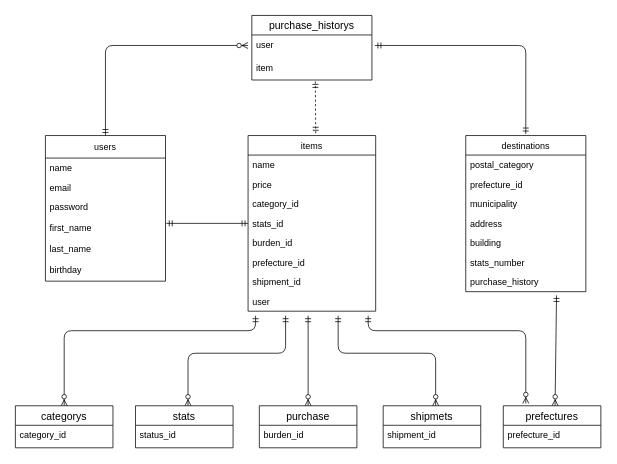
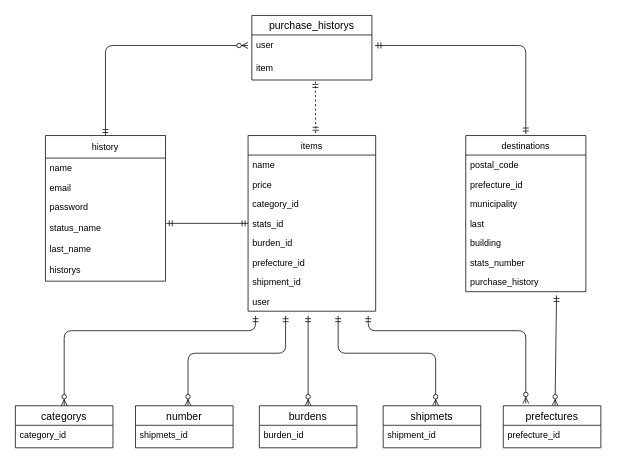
- <mxCell id="2" value="users" style="swimlane;fontStyle=0;childLayout=stackLayout;horizontal=1;startSize=30;fillColor=none;horizontalStack=0;resizeParent=1;resizeParentMax=0;resizeLast=0;collapsible=1;marginBottom=0;" parent="1" vertex="1"><mxGeometry x="60" y="180" width="160" height="194" as="geometry" /></mxCell>
+ <mxCell id="2" value="history" style="swimlane;fontStyle=0;childLayout=stackLayout;horizontal=1;startSize=30;fillColor=none;horizontalStack=0;resizeParent=1;resizeParentMax=0;resizeLast=0;collapsible=1;marginBottom=0;" parent="1" vertex="1"><mxGeometry x="60" y="180" width="160" height="194" as="geometry" /></mxCell>
- <mxCell id="19" value="postal_category" style="text;strokeColor=none;fillColor=none;align=left;verticalAlign=top;spacingLeft=4;spacingRight=4;overflow=hidden;rotatable=0;points=[[0,0.5],[1,0.5]];portConstraint=eastwest;" parent="18" vertex="1"><mxGeometry y="26" width="160" height="26" as="geometry" /></mxCell>
+ <mxCell id="19" value="postal_code" style="text;strokeColor=none;fillColor=none;align=left;verticalAlign=top;spacingLeft=4;spacingRight=4;overflow=hidden;rotatable=0;points=[[0,0.5],[1,0.5]];portConstraint=eastwest;" parent="18" vertex="1"><mxGeometry y="26" width="160" height="26" as="geometry" /></mxCell>
- <mxCell id="22" value="address" style="text;strokeColor=none;fillColor=none;align=left;verticalAlign=top;spacingLeft=4;spacingRight=4;overflow=hidden;rotatable=0;points=[[0,0.5],[1,0.5]];portConstraint=eastwest;" parent="18" vertex="1"><mxGeometry y="104" width="160" height="26" as="geometry" /></mxCell>
+ <mxCell id="22" value="last" style="text;strokeColor=none;fillColor=none;align=left;verticalAlign=top;spacingLeft=4;spacingRight=4;overflow=hidden;rotatable=0;points=[[0,0.5],[1,0.5]];portConstraint=eastwest;" parent="18" vertex="1"><mxGeometry y="104" width="160" height="26" as="geometry" /></mxCell>
- <mxCell id="6" value="first_name" style="text;strokeColor=none;fillColor=none;align=left;verticalAlign=top;spacingLeft=4;spacingRight=4;overflow=hidden;rotatable=0;points=[[0,0.5],[1,0.5]];portConstraint=eastwest;" parent="2" vertex="1"><mxGeometry y="110" width="160" height="28" as="geometry" /></mxCell>
+ <mxCell id="6" value="status_name" style="text;strokeColor=none;fillColor=none;align=left;verticalAlign=top;spacingLeft=4;spacingRight=4;overflow=hidden;rotatable=0;points=[[0,0.5],[1,0.5]];portConstraint=eastwest;" parent="2" vertex="1"><mxGeometry y="110" width="160" height="28" as="geometry" /></mxCell>
- <mxCell id="8" value="birthday" style="text;strokeColor=none;fillColor=none;align=left;verticalAlign=top;spacingLeft=4;spacingRight=4;overflow=hidden;rotatable=0;points=[[0,0.5],[1,0.5]];portConstraint=eastwest;" parent="2" vertex="1"><mxGeometry y="166" width="160" height="28" as="geometry" /></mxCell>
+ <mxCell id="8" value="historys" style="text;strokeColor=none;fillColor=none;align=left;verticalAlign=top;spacingLeft=4;spacingRight=4;overflow=hidden;rotatable=0;points=[[0,0.5],[1,0.5]];portConstraint=eastwest;" parent="2" vertex="1"><mxGeometry y="166" width="160" height="28" as="geometry" /></mxCell>
- <mxCell id="31" value="stats" style="swimlane;fontStyle=0;childLayout=stackLayout;horizontal=1;startSize=26;horizontalStack=0;resizeParent=1;resizeParentMax=0;resizeLast=0;collapsible=1;marginBottom=0;align=center;fontSize=14;" vertex="1" parent="1"><mxGeometry x="180" y="540" width="130" height="56" as="geometry"><mxRectangle x="20" y="690" width="90" height="26" as="alternateBounds" /></mxGeometry></mxCell>
+ <mxCell id="31" value="number" style="swimlane;fontStyle=0;childLayout=stackLayout;horizontal=1;startSize=26;horizontalStack=0;resizeParent=1;resizeParentMax=0;resizeLast=0;collapsible=1;marginBottom=0;align=center;fontSize=14;" vertex="1" parent="1"><mxGeometry x="180" y="540" width="130" height="56" as="geometry"><mxRectangle x="20" y="690" width="90" height="26" as="alternateBounds" /></mxGeometry></mxCell>
- <mxCell id="33" value="purchase" style="swimlane;fontStyle=0;childLayout=stackLayout;horizontal=1;startSize=26;horizontalStack=0;resizeParent=1;resizeParentMax=0;resizeLast=0;collapsible=1;marginBottom=0;align=center;fontSize=14;" vertex="1" parent="1"><mxGeometry x="345" y="540" width="130" height="56" as="geometry"><mxRectangle x="20" y="690" width="90" height="26" as="alternateBounds" /></mxGeometry></mxCell>
+ <mxCell id="33" value="burdens" style="swimlane;fontStyle=0;childLayout=stackLayout;horizontal=1;startSize=26;horizontalStack=0;resizeParent=1;resizeParentMax=0;resizeLast=0;collapsible=1;marginBottom=0;align=center;fontSize=14;" vertex="1" parent="1"><mxGeometry x="345" y="540" width="130" height="56" as="geometry"><mxRectangle x="20" y="690" width="90" height="26" as="alternateBounds" /></mxGeometry></mxCell>
- <mxCell id="32" value="status_id" style="text;strokeColor=none;fillColor=none;spacingLeft=4;spacingRight=4;overflow=hidden;rotatable=0;points=[[0,0.5],[1,0.5]];portConstraint=eastwest;fontSize=12;" vertex="1" parent="31"><mxGeometry y="26" width="130" height="30" as="geometry" /></mxCell>
+ <mxCell id="32" value="shipmets_id" style="text;strokeColor=none;fillColor=none;spacingLeft=4;spacingRight=4;overflow=hidden;rotatable=0;points=[[0,0.5],[1,0.5]];portConstraint=eastwest;fontSize=12;" vertex="1" parent="31"><mxGeometry y="26" width="130" height="30" as="geometry" /></mxCell>
